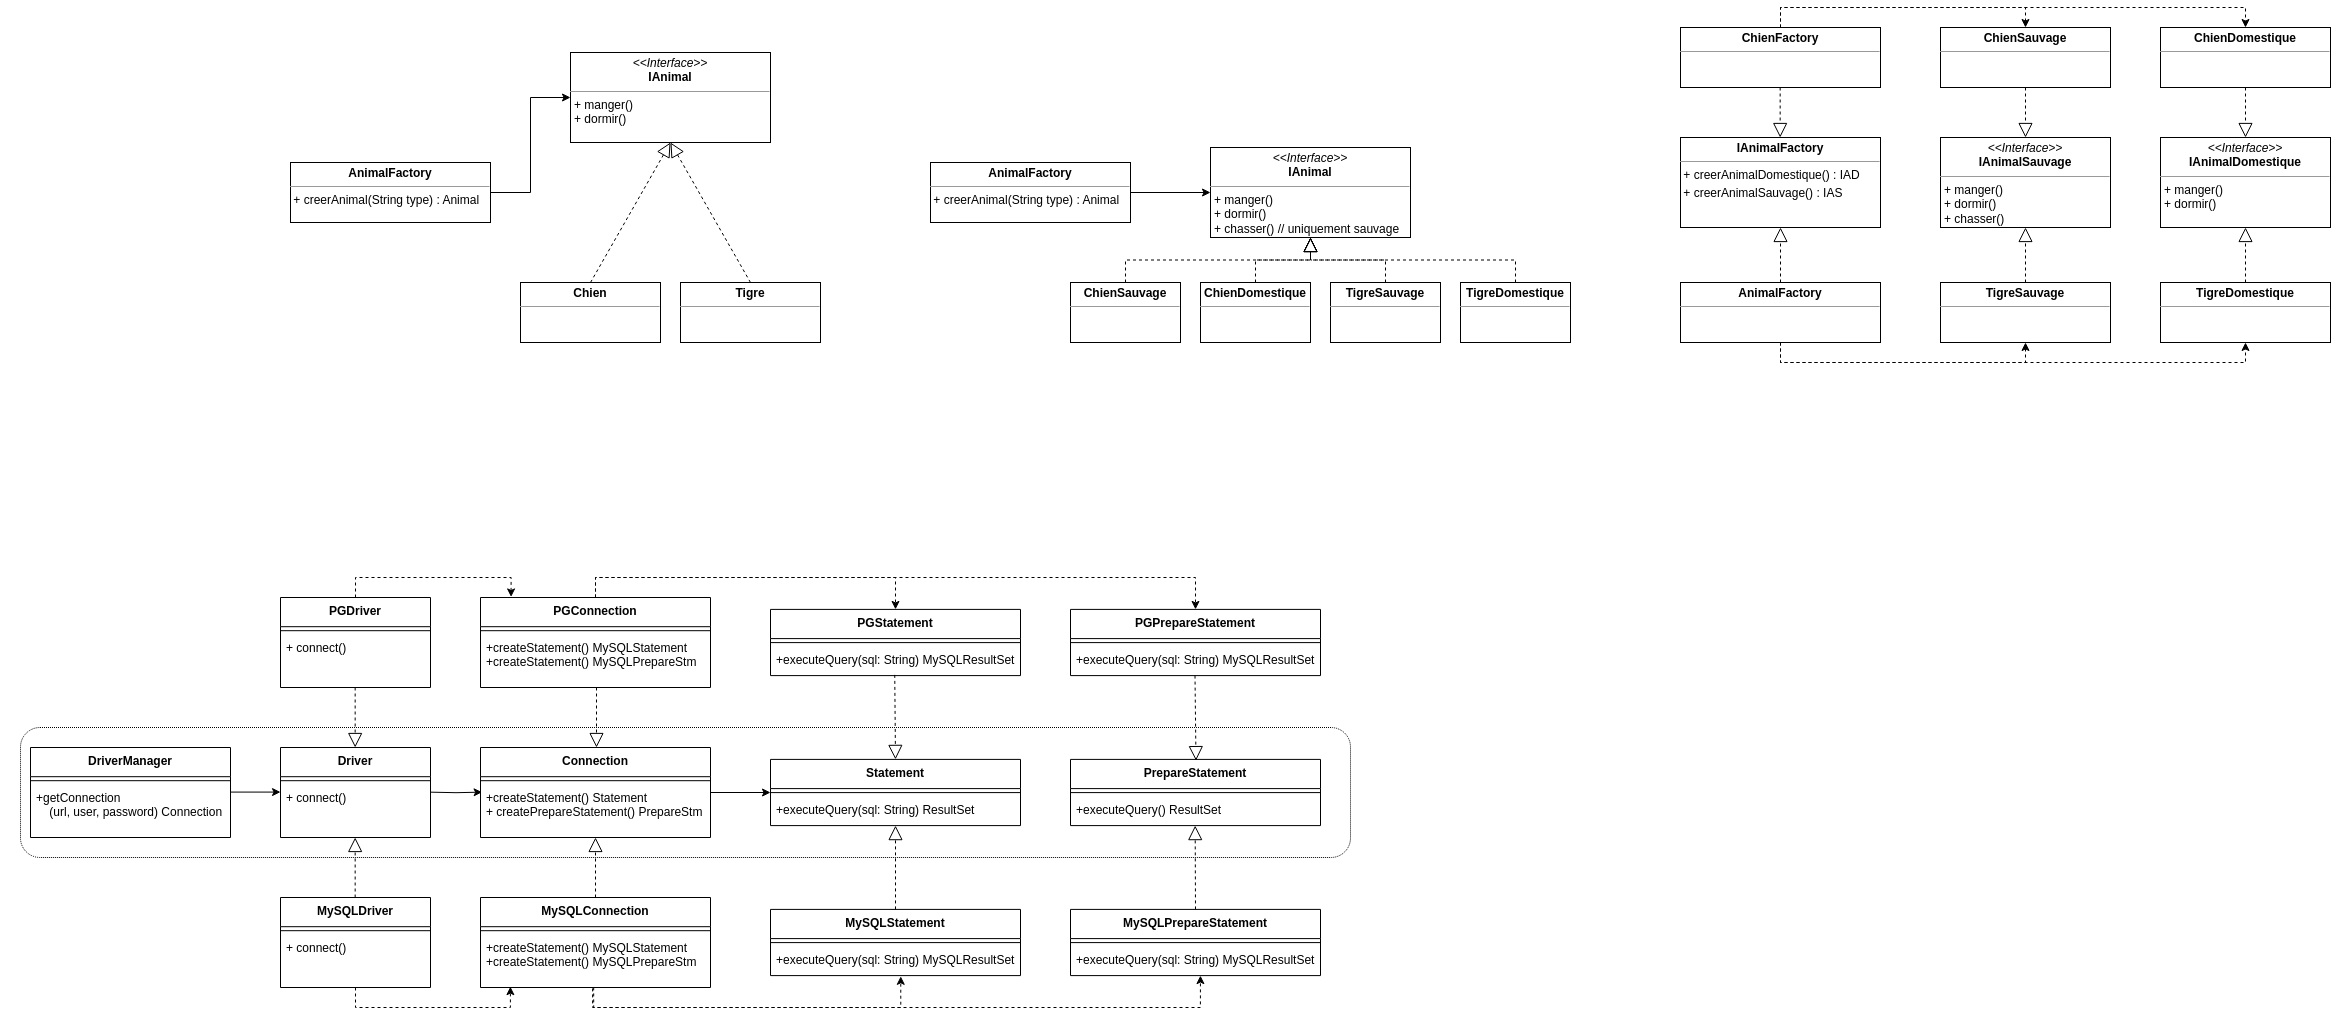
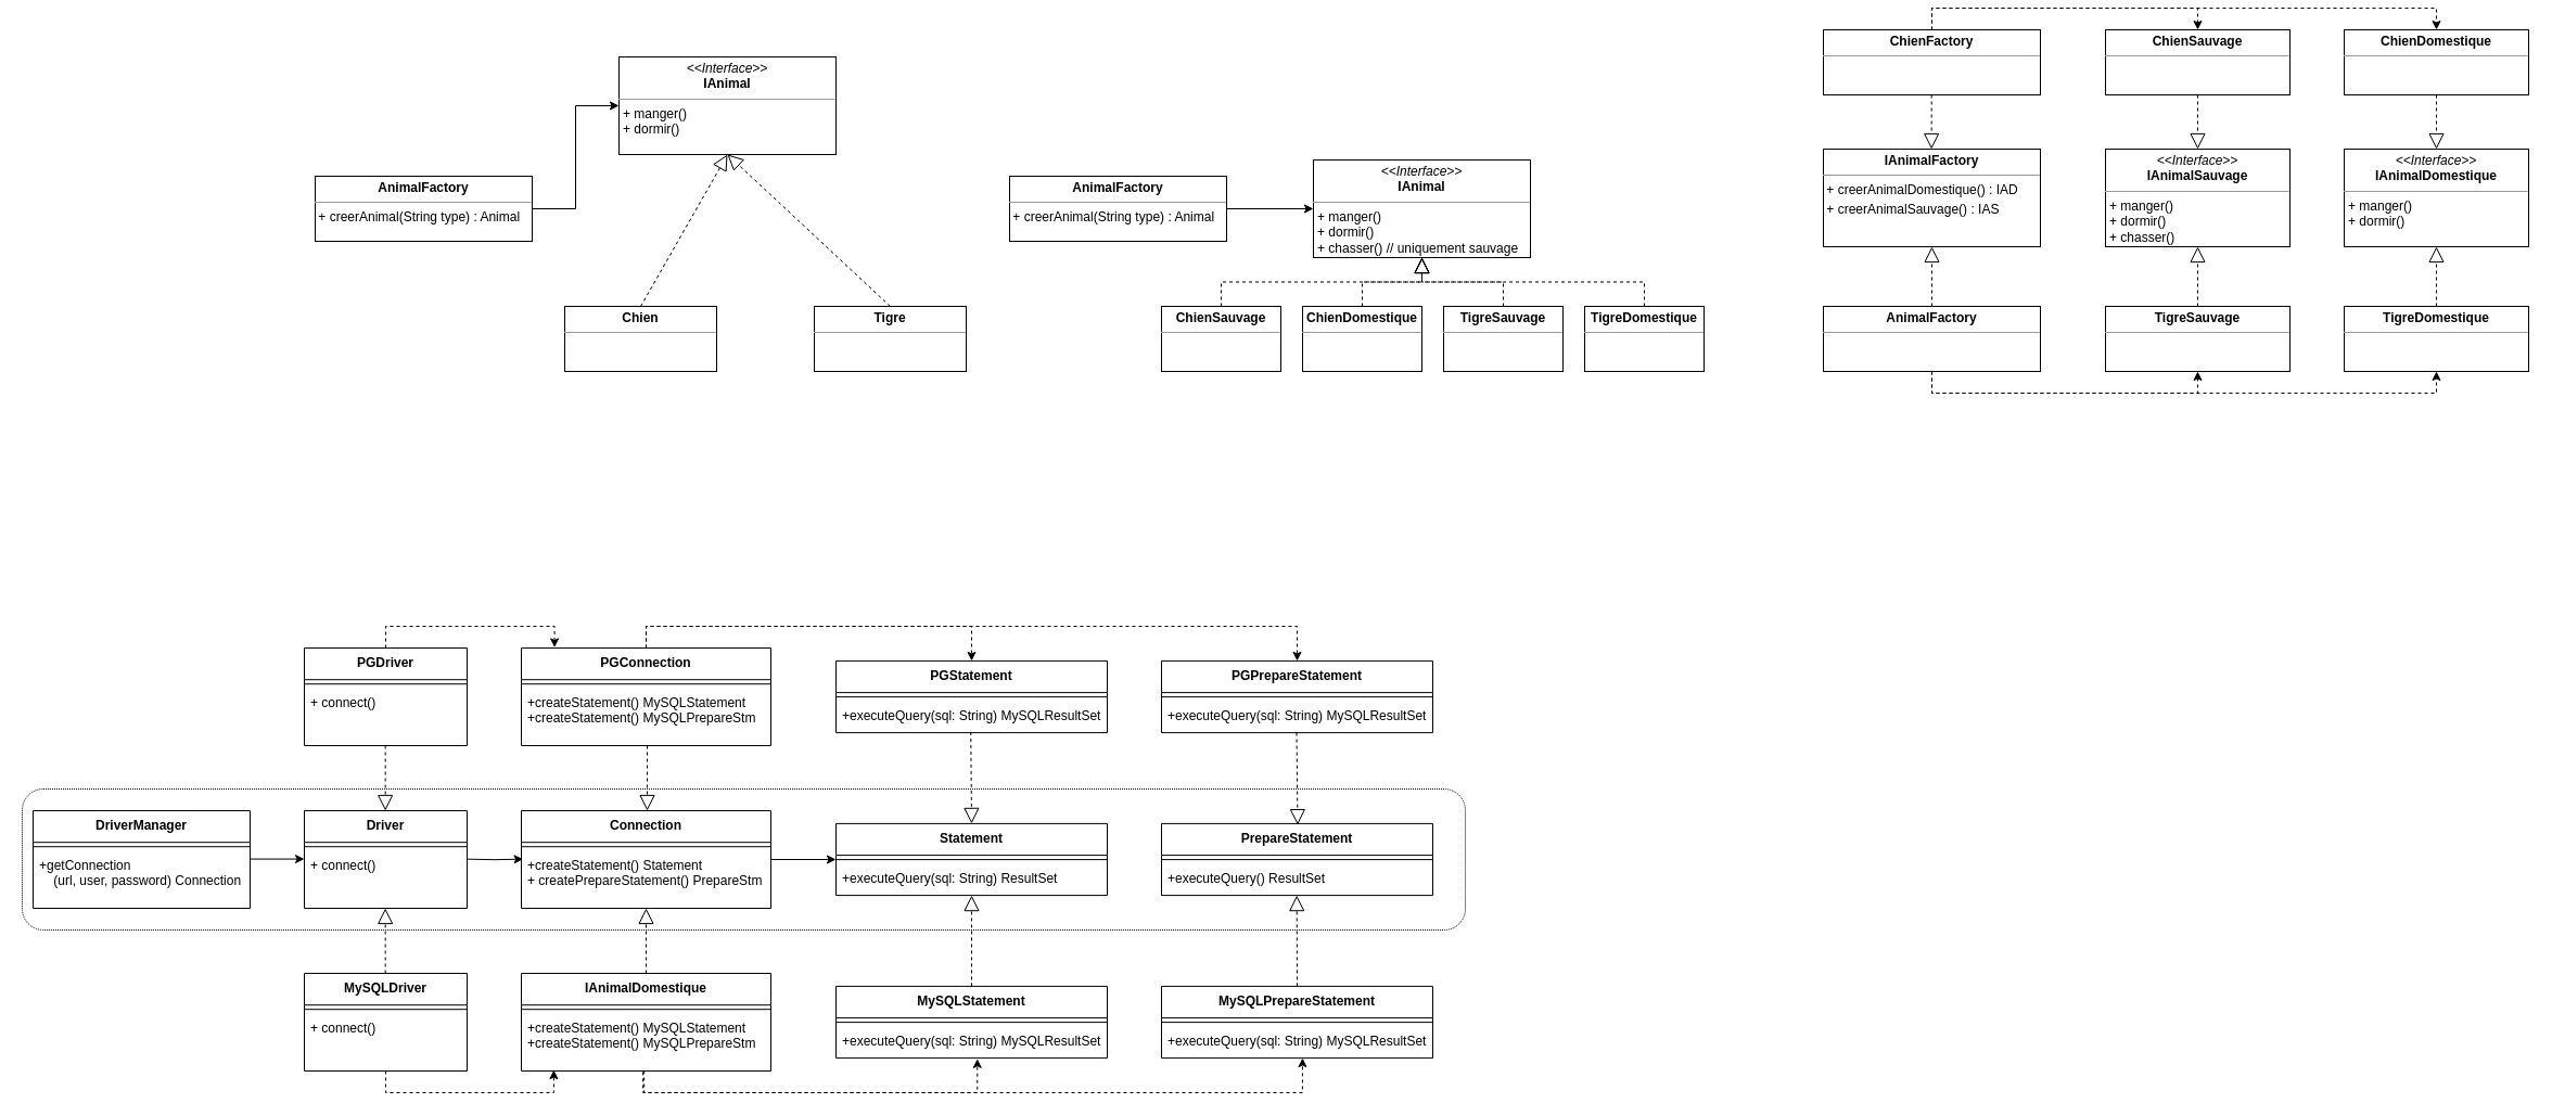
- <mxCell id="48" value="&lt;p style=&quot;margin:0px;margin-top:4px;text-align:center;&quot;&gt;&lt;b&gt;Tigre&lt;/b&gt;&lt;/p&gt;&lt;hr size=&quot;1&quot;&gt;&lt;div style=&quot;height:2px;&quot;&gt;&lt;/div&gt;" style="verticalAlign=top;align=left;overflow=fill;fontSize=12;fontFamily=Helvetica;html=1;whiteSpace=wrap;" vertex="1" parent="1"><mxGeometry x="680" y="275" width="140" height="60" as="geometry" /></mxCell>
+ <mxCell id="48" value="&lt;p style=&quot;margin:0px;margin-top:4px;text-align:center;&quot;&gt;&lt;b&gt;Tigre&lt;/b&gt;&lt;/p&gt;&lt;hr size=&quot;1&quot;&gt;&lt;div style=&quot;height:2px;&quot;&gt;&lt;/div&gt;" style="verticalAlign=top;align=left;overflow=fill;fontSize=12;fontFamily=Helvetica;html=1;whiteSpace=wrap;" vertex="1" parent="1"><mxGeometry x="750" y="275" width="140" height="60" as="geometry" /></mxCell>
- <mxCell id="13" value="MySQLConnection" style="swimlane;fontStyle=1;align=center;verticalAlign=top;childLayout=stackLayout;horizontal=1;startSize=29.2;horizontalStack=0;resizeParent=1;resizeParentMax=0;resizeLast=0;collapsible=0;marginBottom=0;" vertex="1" parent="1"><mxGeometry x="480" y="890" width="230" height="90" as="geometry" /></mxCell>
+ <mxCell id="13" value="IAnimalDomestique" style="swimlane;fontStyle=1;align=center;verticalAlign=top;childLayout=stackLayout;horizontal=1;startSize=29.2;horizontalStack=0;resizeParent=1;resizeParentMax=0;resizeLast=0;collapsible=0;marginBottom=0;" vertex="1" parent="1"><mxGeometry x="480" y="890" width="230" height="90" as="geometry" /></mxCell>
